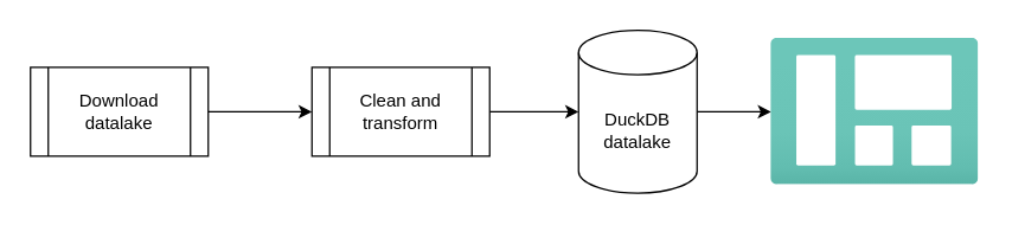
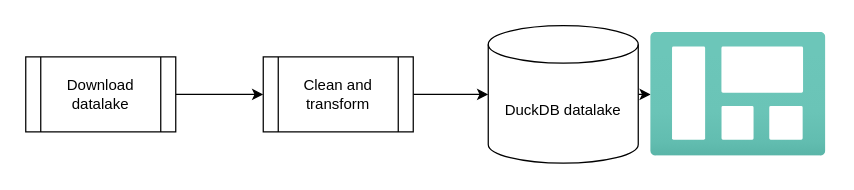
- <mxCell id="3" value="DuckDB datalake" style="shape=cylinder3;whiteSpace=wrap;html=1;boundedLbl=1;backgroundOutline=1;size=15;" vertex="1" parent="1"><mxGeometry x="390" y="20" width="80" height="110" as="geometry" /></mxCell>
+ <mxCell id="3" value="DuckDB datalake" style="shape=cylinder3;whiteSpace=wrap;html=1;boundedLbl=1;backgroundOutline=1;size=15;" vertex="1" parent="1"><mxGeometry x="390" y="20" width="120" height="110" as="geometry" /></mxCell>
